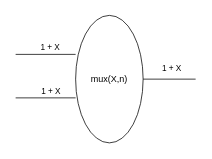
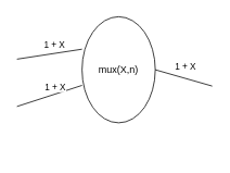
- <mxCell id="2" value="mux(X,n)" style="ellipse;whiteSpace=wrap;html=1;" vertex="1" parent="1"><mxGeometry x="100" y="20" width="90" height="170" as="geometry" /></mxCell>
+ <mxCell id="2" value="mux(X,n)" style="ellipse;whiteSpace=wrap;html=1;" vertex="1" parent="1"><mxGeometry x="100" y="20" width="90" height="130" as="geometry" /></mxCell>
